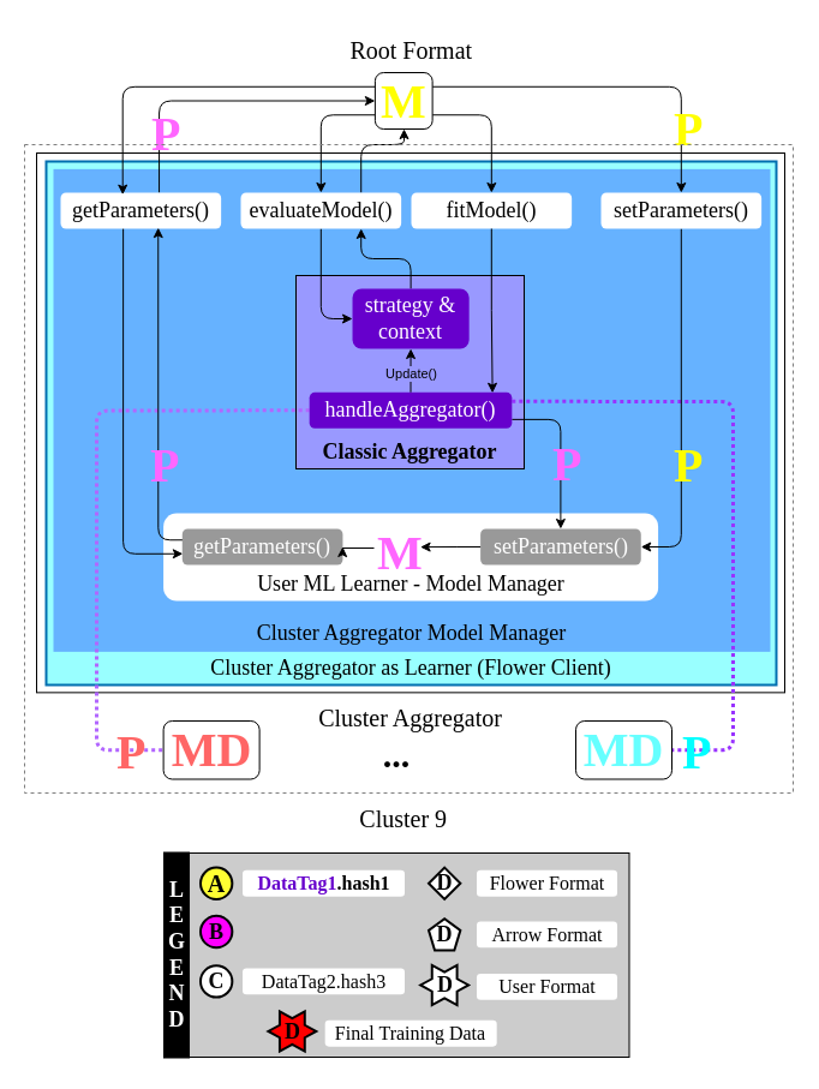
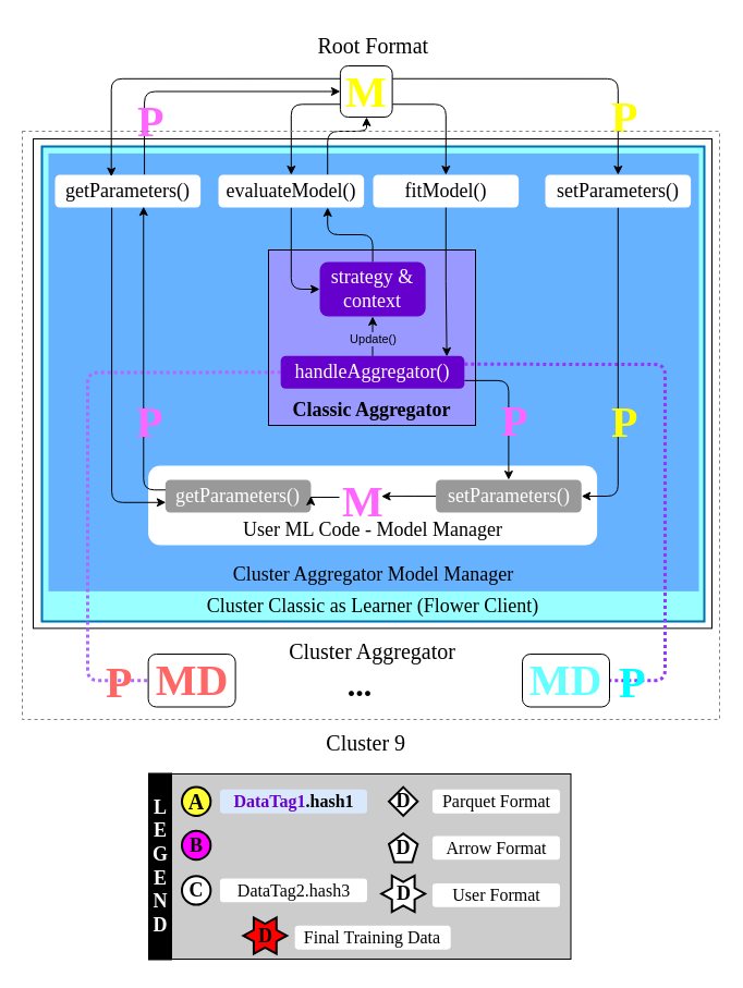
- <mxCell id="31" value="&lt;span style=&quot;font-size: 18px;&quot;&gt;User ML Learner - Model Manager&lt;/span&gt;" style="rounded=1;whiteSpace=wrap;html=1;fillColor=#FFFFFF;strokeColor=none;fontStyle=0;fontFamily=CMU Sans Serif;strokeWidth=2;align=center;verticalAlign=bottom;" vertex="1" parent="1"><mxGeometry x="135.61" y="427" width="411.97" height="73" as="geometry" /></mxCell>
+ <mxCell id="31" value="&lt;span style=&quot;font-size: 18px;&quot;&gt;User ML Code - Model Manager&lt;/span&gt;" style="rounded=1;whiteSpace=wrap;html=1;fillColor=#FFFFFF;strokeColor=none;fontStyle=0;fontFamily=CMU Sans Serif;strokeWidth=2;align=center;verticalAlign=bottom;" vertex="1" parent="1"><mxGeometry x="135.61" y="427" width="411.97" height="73" as="geometry" /></mxCell>
- <mxCell id="4" value="&lt;font color=&quot;#000000&quot; style=&quot;font-size: 18px;&quot;&gt;Cluster Aggregator as Learner (Flower Client)&lt;/font&gt;" style="rounded=0;whiteSpace=wrap;html=1;fillColor=#99FFFF;strokeColor=#006EAF;fontStyle=0;fontFamily=CMU Sans Serif;strokeWidth=2;verticalAlign=bottom;fontColor=#ffffff;" vertex="1" parent="1"><mxGeometry x="38" y="134" width="608" height="436" as="geometry" /></mxCell>
+ <mxCell id="4" value="&lt;font color=&quot;#000000&quot; style=&quot;font-size: 18px;&quot;&gt;Cluster Classic as Learner (Flower Client)&lt;/font&gt;" style="rounded=0;whiteSpace=wrap;html=1;fillColor=#99FFFF;strokeColor=#006EAF;fontStyle=0;fontFamily=CMU Sans Serif;strokeWidth=2;verticalAlign=bottom;fontColor=#ffffff;" vertex="1" parent="1"><mxGeometry x="38" y="134" width="608" height="436" as="geometry" /></mxCell>
- <mxCell id="14" value="&lt;font style=&quot;font-size: 16px;&quot;&gt;&lt;b style=&quot;&quot;&gt;&lt;font color=&quot;#6600cc&quot;&gt;DataTag1&lt;/font&gt;&lt;font color=&quot;#000000&quot;&gt;.hash1&lt;/font&gt;&lt;/b&gt;&lt;/font&gt;" style="rounded=1;whiteSpace=wrap;html=1;fillColor=#FFFFFF;strokeColor=none;fontStyle=0;fontFamily=CMU Sans Serif;strokeWidth=2;verticalAlign=middle;" vertex="1" parent="1"><mxGeometry x="201.5" y="724.32" width="135" height="21.91" as="geometry" /></mxCell>
+ <mxCell id="14" value="&lt;font style=&quot;font-size: 16px;&quot;&gt;&lt;b style=&quot;&quot;&gt;&lt;font color=&quot;#6600cc&quot;&gt;DataTag1&lt;/font&gt;&lt;font color=&quot;#000000&quot;&gt;.hash1&lt;/font&gt;&lt;/b&gt;&lt;/font&gt;" style="rounded=1;whiteSpace=wrap;html=1;fillColor=#dae8fc;strokeColor=none;fontStyle=0;fontFamily=CMU Sans Serif;strokeWidth=2;verticalAlign=middle;" vertex="1" parent="1"><mxGeometry x="201.5" y="724.32" width="135" height="21.91" as="geometry" /></mxCell>
- <mxCell id="20" value="&lt;font color=&quot;#000000&quot; style=&quot;font-size: 16px;&quot;&gt;Flower Format&lt;/font&gt;" style="rounded=1;whiteSpace=wrap;html=1;fillColor=#FFFFFF;strokeColor=none;fontStyle=0;fontFamily=CMU Sans Serif;strokeWidth=2;verticalAlign=middle;" vertex="1" parent="1"><mxGeometry x="396.5" y="724.33" width="117" height="21.91" as="geometry" /></mxCell>
+ <mxCell id="20" value="&lt;font color=&quot;#000000&quot; style=&quot;font-size: 16px;&quot;&gt;Parquet Format&lt;/font&gt;" style="rounded=1;whiteSpace=wrap;html=1;fillColor=#FFFFFF;strokeColor=none;fontStyle=0;fontFamily=CMU Sans Serif;strokeWidth=2;verticalAlign=middle;" vertex="1" parent="1"><mxGeometry x="396.5" y="724.33" width="117" height="21.91" as="geometry" /></mxCell>
